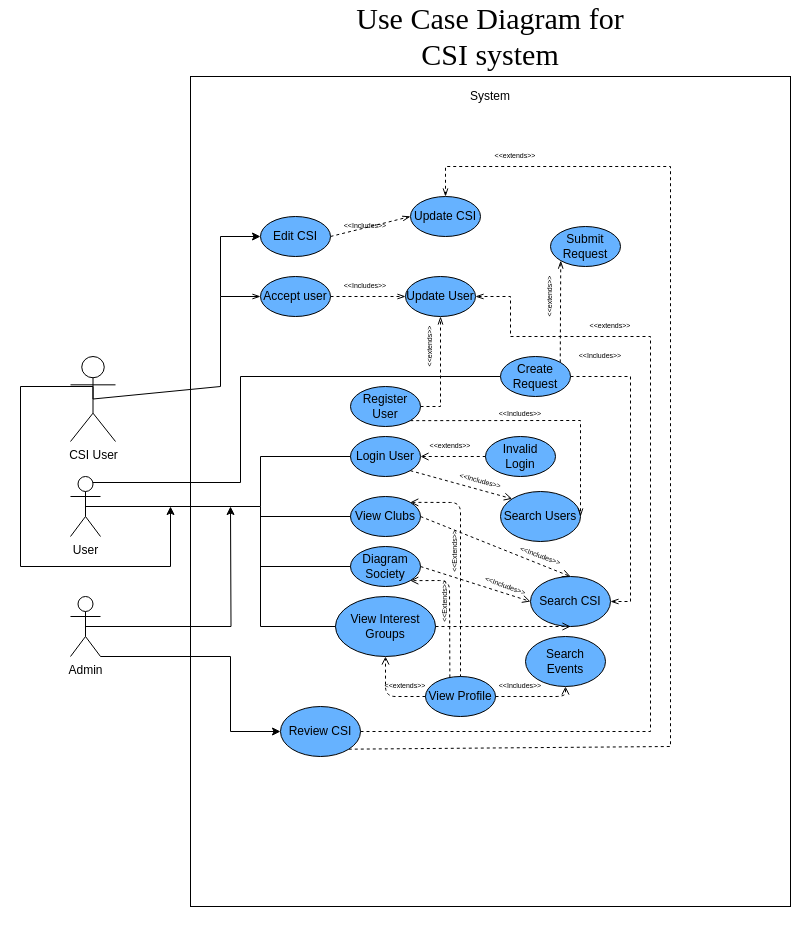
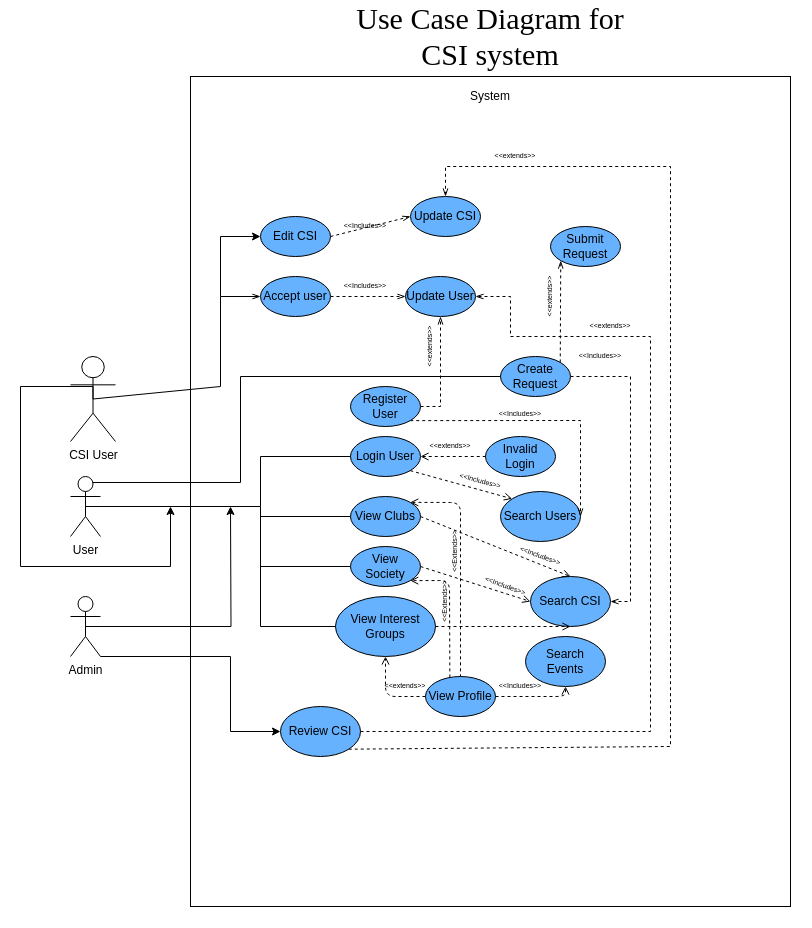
- <mxCell id="12" value="Diagram Society" style="ellipse;whiteSpace=wrap;html=1;fillColor=#66B2FF;" parent="1" vertex="1"><mxGeometry x="350" y="540" width="70" height="40" as="geometry" /></mxCell>
+ <mxCell id="12" value="View Society" style="ellipse;whiteSpace=wrap;html=1;fillColor=#66B2FF;" parent="1" vertex="1"><mxGeometry x="350" y="540" width="70" height="40" as="geometry" /></mxCell>
